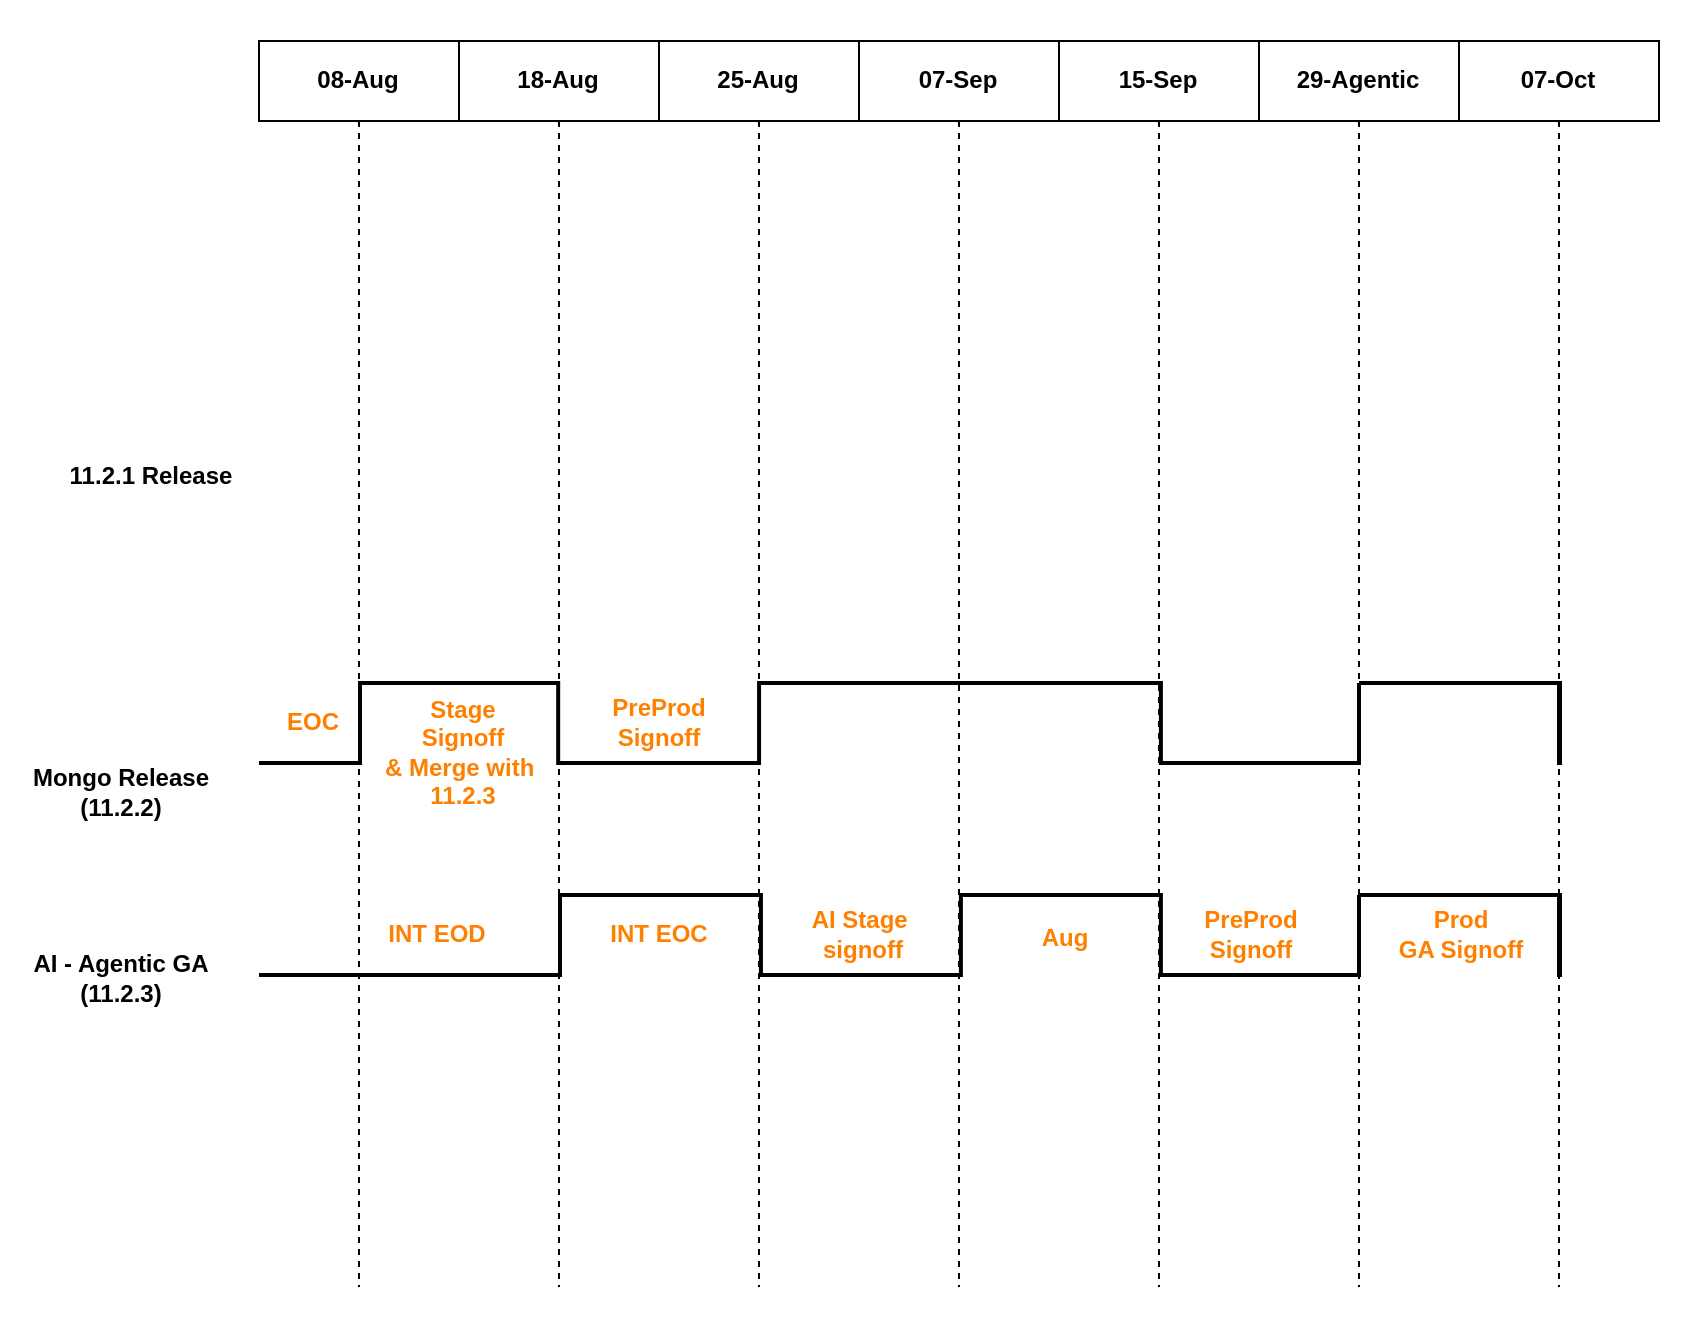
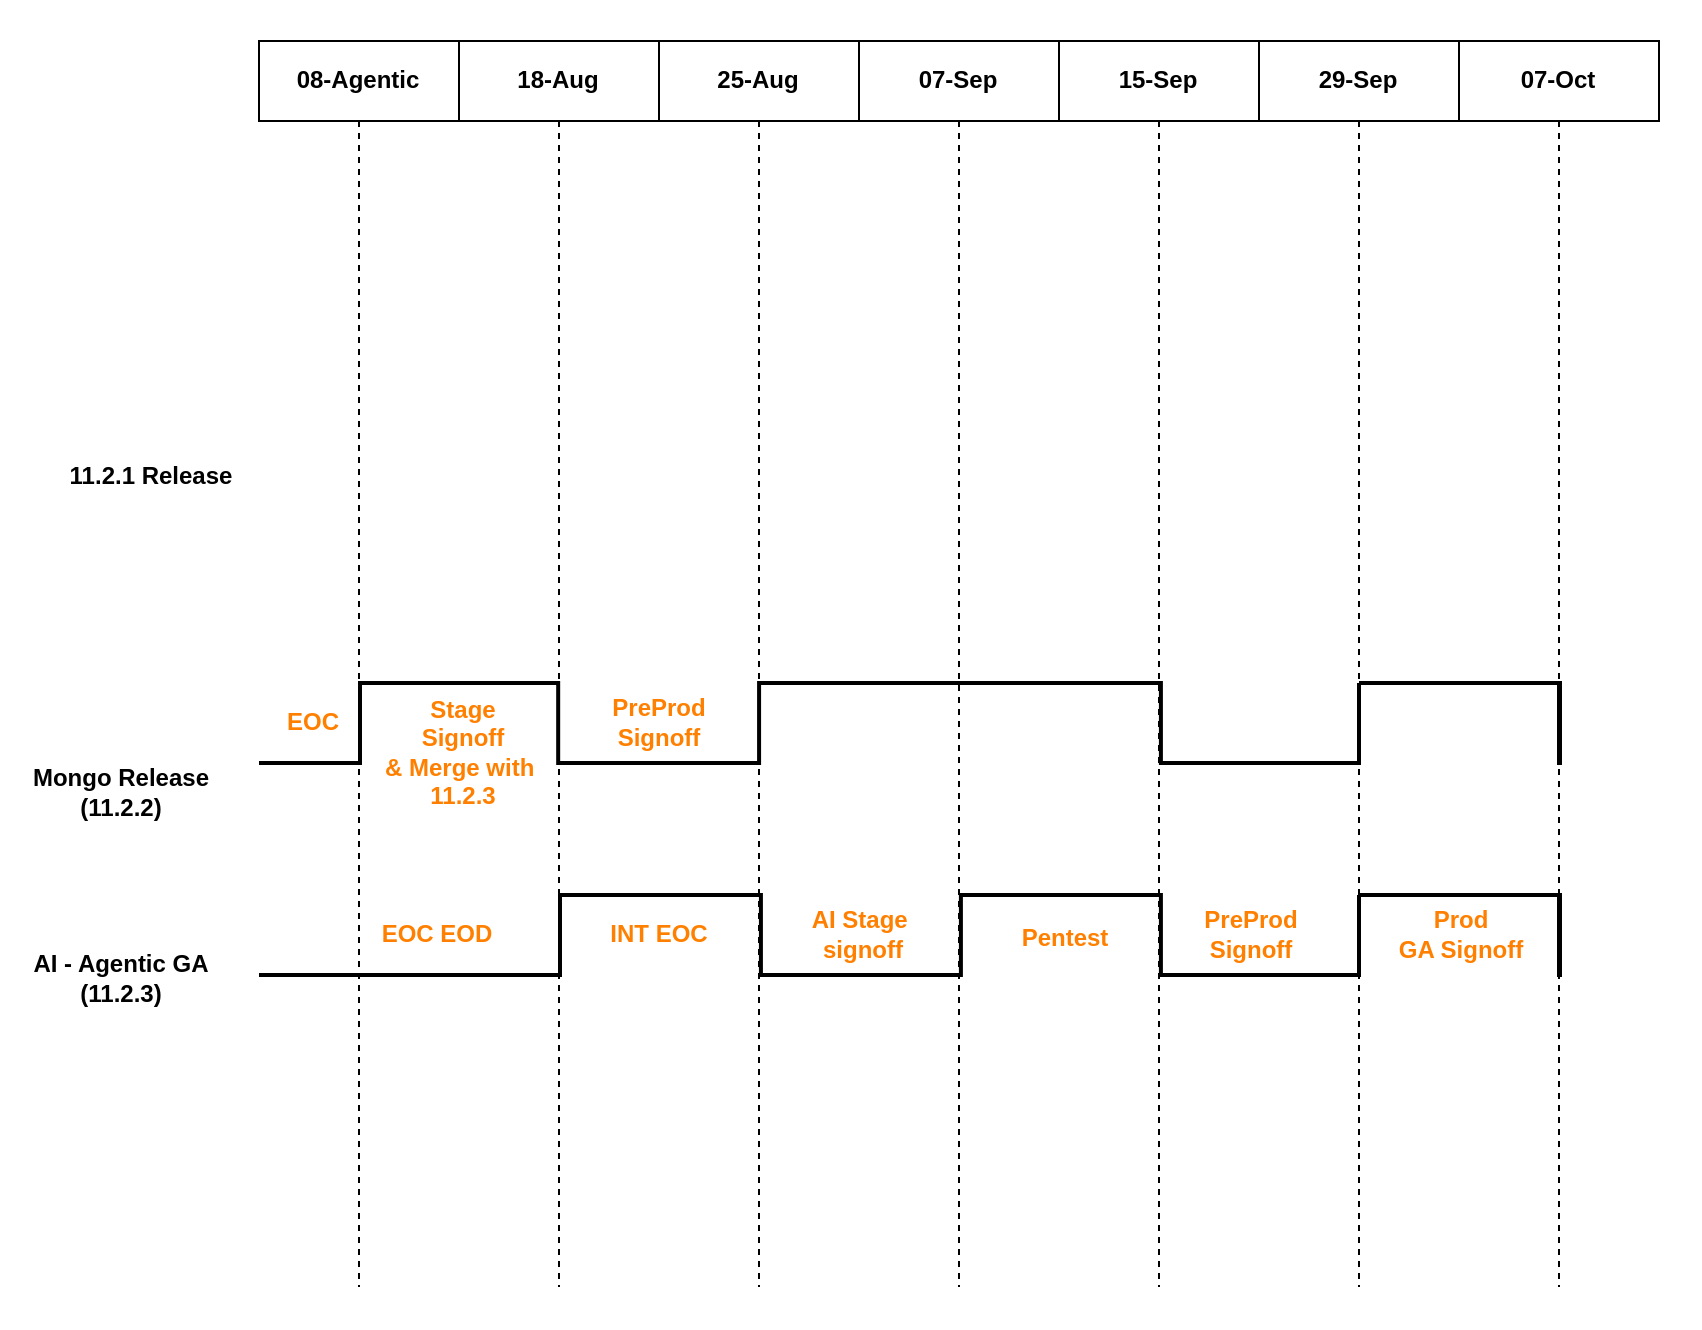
- <mxCell id="3" value="&lt;b&gt;08-Aug&lt;/b&gt;" style="shape=umlLifeline;perimeter=lifelinePerimeter;whiteSpace=wrap;html=1;container=1;dropTarget=0;collapsible=0;recursiveResize=0;outlineConnect=0;portConstraint=eastwest;newEdgeStyle={&quot;curved&quot;:0,&quot;rounded&quot;:0};" vertex="1" parent="1"><mxGeometry x="129" y="20" width="100" height="623" as="geometry" /></mxCell>
+ <mxCell id="3" value="&lt;b&gt;08-Agentic&lt;/b&gt;" style="shape=umlLifeline;perimeter=lifelinePerimeter;whiteSpace=wrap;html=1;container=1;dropTarget=0;collapsible=0;recursiveResize=0;outlineConnect=0;portConstraint=eastwest;newEdgeStyle={&quot;curved&quot;:0,&quot;rounded&quot;:0};" vertex="1" parent="1"><mxGeometry x="129" y="20" width="100" height="623" as="geometry" /></mxCell>
- <mxCell id="8" value="&lt;b&gt;29-Agentic&lt;/b&gt;" style="shape=umlLifeline;perimeter=lifelinePerimeter;whiteSpace=wrap;html=1;container=1;dropTarget=0;collapsible=0;recursiveResize=0;outlineConnect=0;portConstraint=eastwest;newEdgeStyle={&quot;curved&quot;:0,&quot;rounded&quot;:0};" vertex="1" parent="1"><mxGeometry x="629" y="20" width="100" height="623" as="geometry" /></mxCell>
+ <mxCell id="8" value="&lt;b&gt;29-Sep&lt;/b&gt;" style="shape=umlLifeline;perimeter=lifelinePerimeter;whiteSpace=wrap;html=1;container=1;dropTarget=0;collapsible=0;recursiveResize=0;outlineConnect=0;portConstraint=eastwest;newEdgeStyle={&quot;curved&quot;:0,&quot;rounded&quot;:0};" vertex="1" parent="1"><mxGeometry x="629" y="20" width="100" height="623" as="geometry" /></mxCell>
- <mxCell id="13" value="INT EOD" style="text;align=center;fontStyle=1;verticalAlign=middle;spacingLeft=3;spacingRight=3;strokeColor=none;rotatable=0;points=[[0,0.5],[1,0.5]];portConstraint=eastwest;html=1;fontColor=#FF8000;" vertex="1" parent="1"><mxGeometry x="178" y="454" width="80" height="26" as="geometry" /></mxCell>
+ <mxCell id="13" value="EOC EOD" style="text;align=center;fontStyle=1;verticalAlign=middle;spacingLeft=3;spacingRight=3;strokeColor=none;rotatable=0;points=[[0,0.5],[1,0.5]];portConstraint=eastwest;html=1;fontColor=#FF8000;" vertex="1" parent="1"><mxGeometry x="178" y="454" width="80" height="26" as="geometry" /></mxCell>
- <mxCell id="16" value="Aug" style="text;align=center;fontStyle=1;verticalAlign=middle;spacingLeft=3;spacingRight=3;strokeColor=none;rotatable=0;points=[[0,0.5],[1,0.5]];portConstraint=eastwest;html=1;fontColor=#FF8000;" vertex="1" parent="1"><mxGeometry x="492" y="456" width="80" height="26" as="geometry" /></mxCell>
+ <mxCell id="16" value="Pentest" style="text;align=center;fontStyle=1;verticalAlign=middle;spacingLeft=3;spacingRight=3;strokeColor=none;rotatable=0;points=[[0,0.5],[1,0.5]];portConstraint=eastwest;html=1;fontColor=#FF8000;" vertex="1" parent="1"><mxGeometry x="492" y="456" width="80" height="26" as="geometry" /></mxCell>
